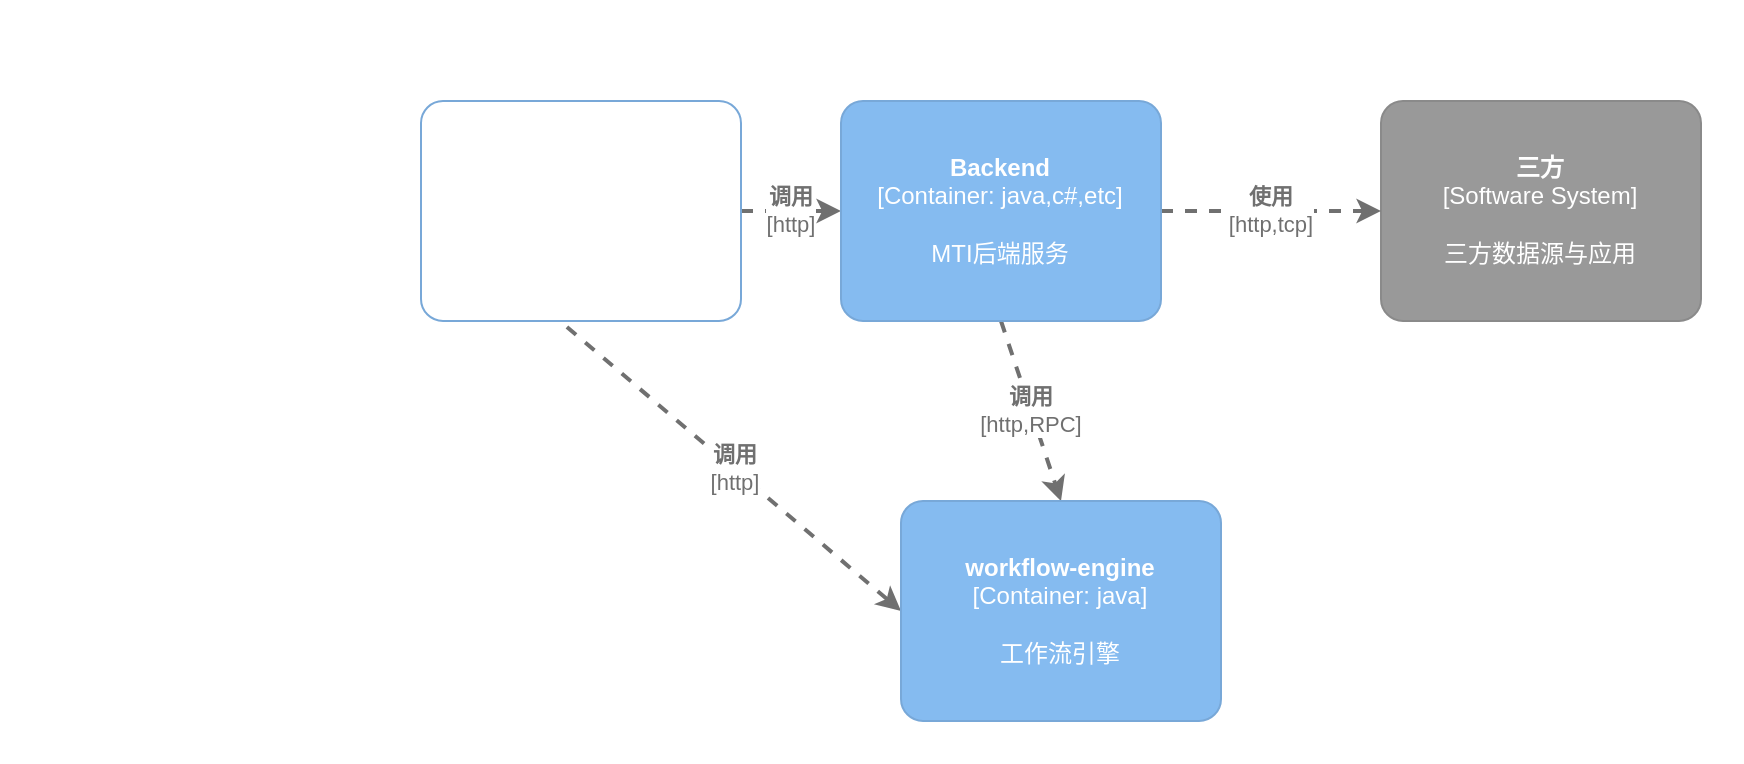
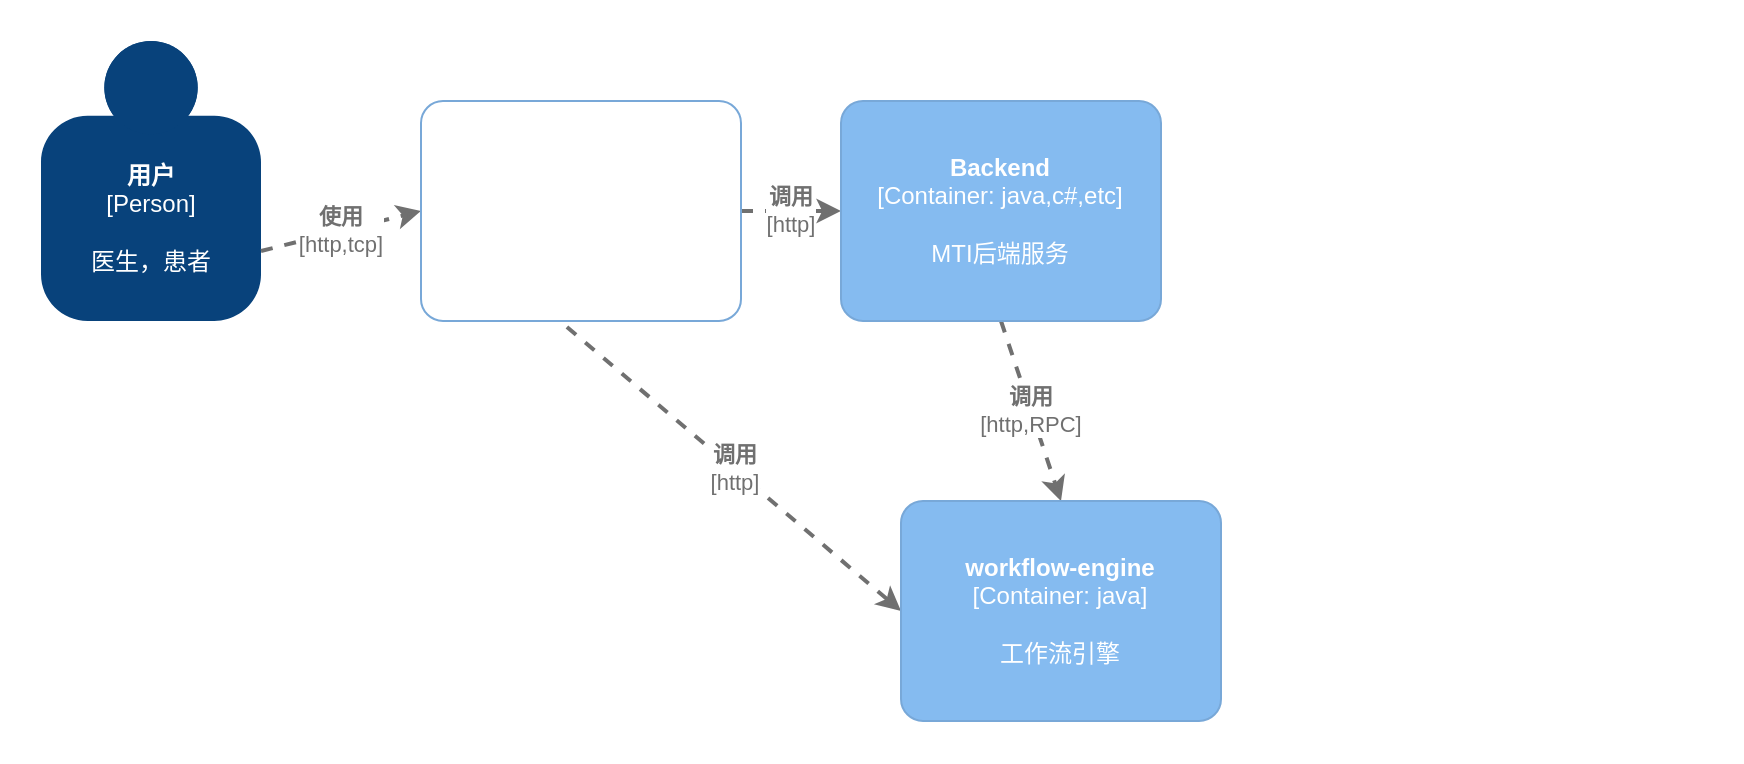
+ <mxCell id="2" value="&lt;b&gt;用户&lt;/b&gt;&lt;div&gt;[Person]&lt;/div&gt;&lt;br&gt;&lt;div&gt;医生，患者&lt;/div&gt;" style="html=1;dashed=0;whitespace=wrap;fillColor=#08427b;strokeColor=none;fontColor=#ffffff;shape=mxgraph.c4.person;align=center;metaEdit=1;points=[[0.5,0,0],[1,0.5,0],[1,0.75,0],[0.75,1,0],[0.5,1,0],[0.25,1,0],[0,0.75,0],[0,0.5,0]];metaData={&quot;c4Type&quot;:{&quot;editable&quot;:false}};" parent="1" vertex="1"><mxGeometry x="20" y="20" width="110.0" height="140" as="geometry" /></mxCell>
- <mxCell id="8" value="&lt;div style=&quot;text-align: left&quot;&gt;&lt;div style=&quot;text-align: center&quot;&gt;&lt;b&gt;使用&lt;/b&gt;&lt;/div&gt;&lt;div style=&quot;text-align: center&quot;&gt;[http,tcp]&lt;/div&gt;&lt;/div&gt;" style="edgeStyle=none;rounded=0;html=1;jettySize=auto;orthogonalLoop=1;strokeColor=#707070;strokeWidth=2;fontColor=#707070;jumpStyle=none;dashed=1;metaEdit=1;metaData={&quot;c4Type&quot;:{&quot;editable&quot;:false}};exitX=1;exitY=0.5;exitDx=0;exitDy=0;exitPerimeter=0;" parent="1" source="10" target="3" edge="1"><mxGeometry width="160" relative="1" as="geometry"><mxPoint x="820" y="480" as="sourcePoint" /><mxPoint x="980" y="480" as="targetPoint" /></mxGeometry></mxCell>
- <mxCell id="3" value="&lt;b&gt;三方&lt;/b&gt;&lt;div&gt;[Software System]&lt;/div&gt;&lt;br&gt;&lt;div&gt;三方数据源与应用&lt;/div&gt;" style="rounded=1;whiteSpace=wrap;html=1;labelBackgroundColor=none;fillColor=#999999;fontColor=#ffffff;align=center;arcSize=10;strokeColor=#8A8A8A;metaEdit=1;metaData={&quot;c4Type&quot;:{&quot;editable&quot;:false}};points=[[0.25,0,0],[0.5,0,0],[0.75,0,0],[1,0.25,0],[1,0.5,0],[1,0.75,0],[0.75,1,0],[0.5,1,0],[0.25,1,0],[0,0.75,0],[0,0.5,0],[0,0.25,0]];" parent="1" vertex="1"><mxGeometry x="690" y="50" width="160" height="110.0" as="geometry" /></mxCell>
+ <mxCell id="7" value="&lt;div style=&quot;text-align: left&quot;&gt;&lt;div style=&quot;text-align: center&quot;&gt;&lt;b&gt;使用&lt;/b&gt;&lt;/div&gt;&lt;div style=&quot;text-align: center&quot;&gt;[http,tcp]&lt;/div&gt;&lt;/div&gt;" style="edgeStyle=none;rounded=0;html=1;entryX=0;entryY=0.5;jettySize=auto;orthogonalLoop=1;strokeColor=#707070;strokeWidth=2;fontColor=#707070;jumpStyle=none;dashed=1;metaEdit=1;metaData={&quot;c4Type&quot;:{&quot;editable&quot;:false}};exitX=1;exitY=0.75;exitDx=0;exitDy=0;exitPerimeter=0;entryDx=0;entryDy=0;entryPerimeter=0;" parent="1" source="2" target="9" edge="1"><mxGeometry width="160" relative="1" as="geometry"><mxPoint x="200" y="340" as="sourcePoint" /><mxPoint x="360" y="340" as="targetPoint" /></mxGeometry></mxCell>
